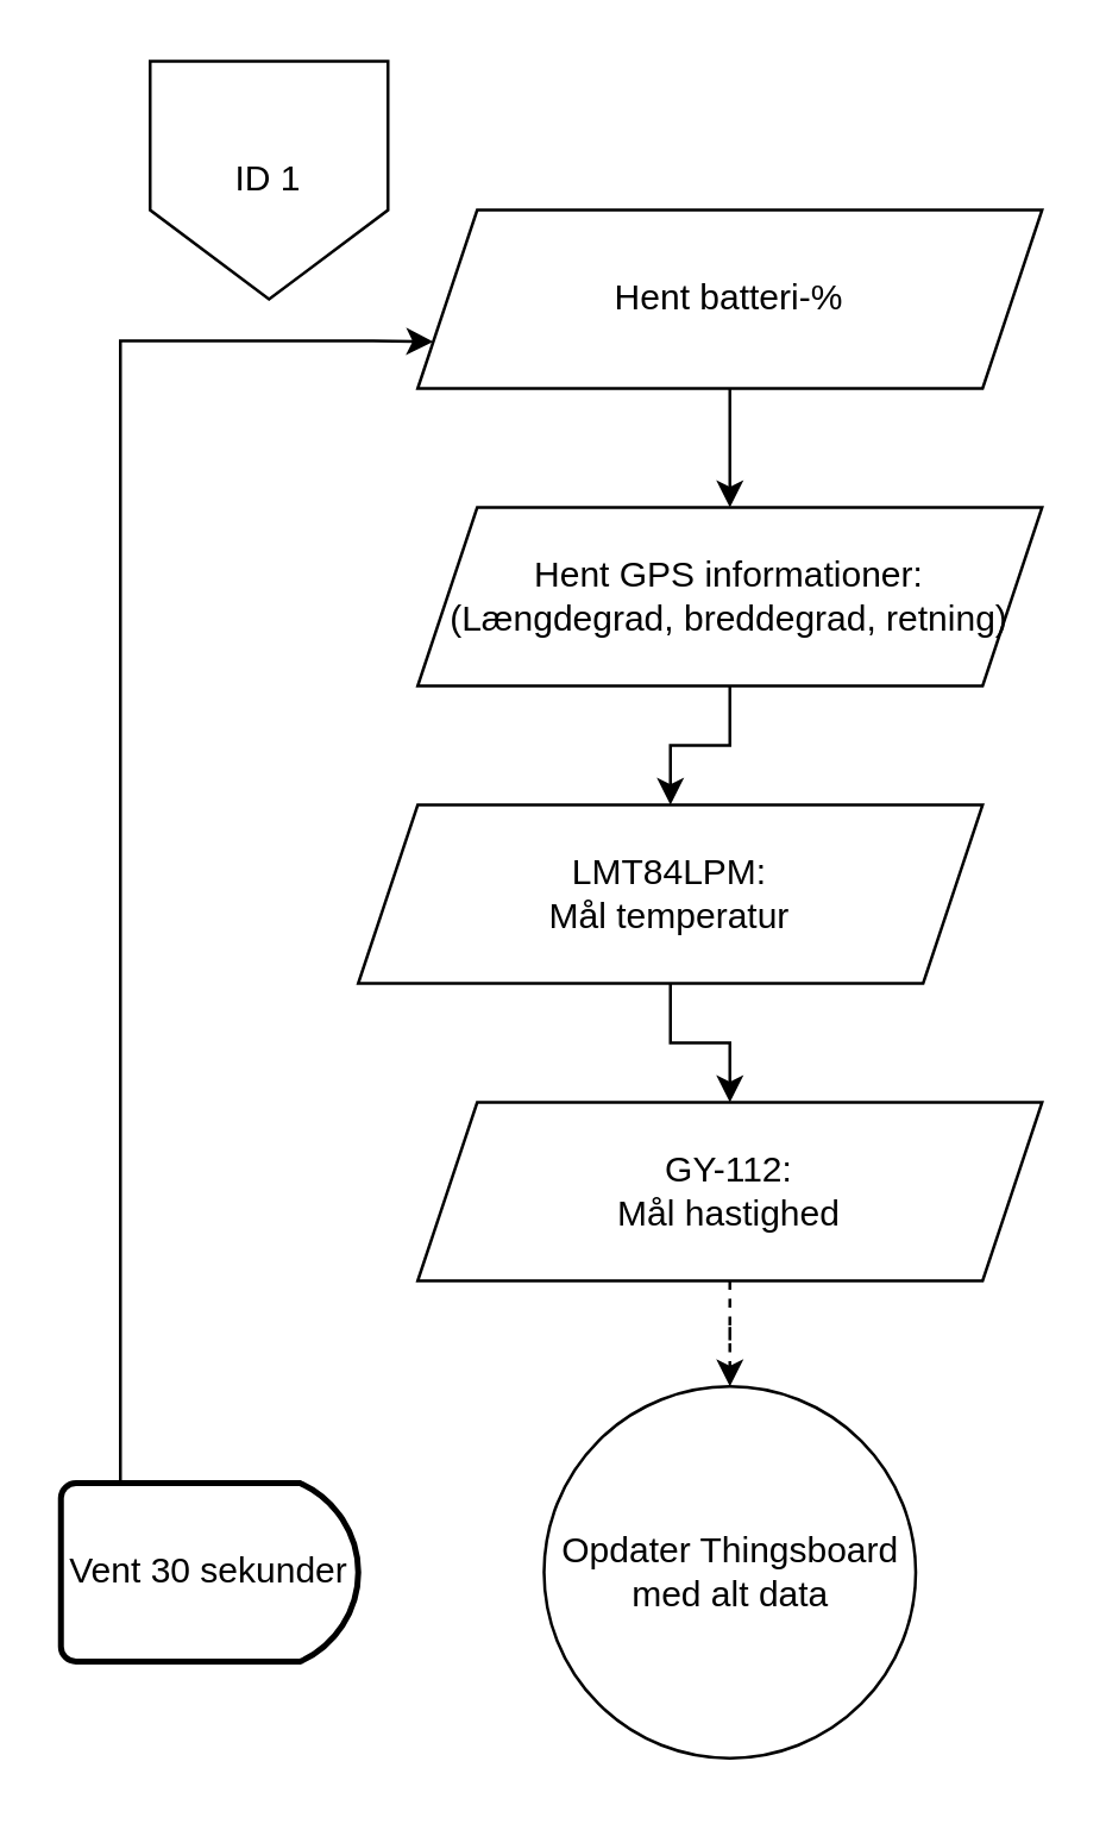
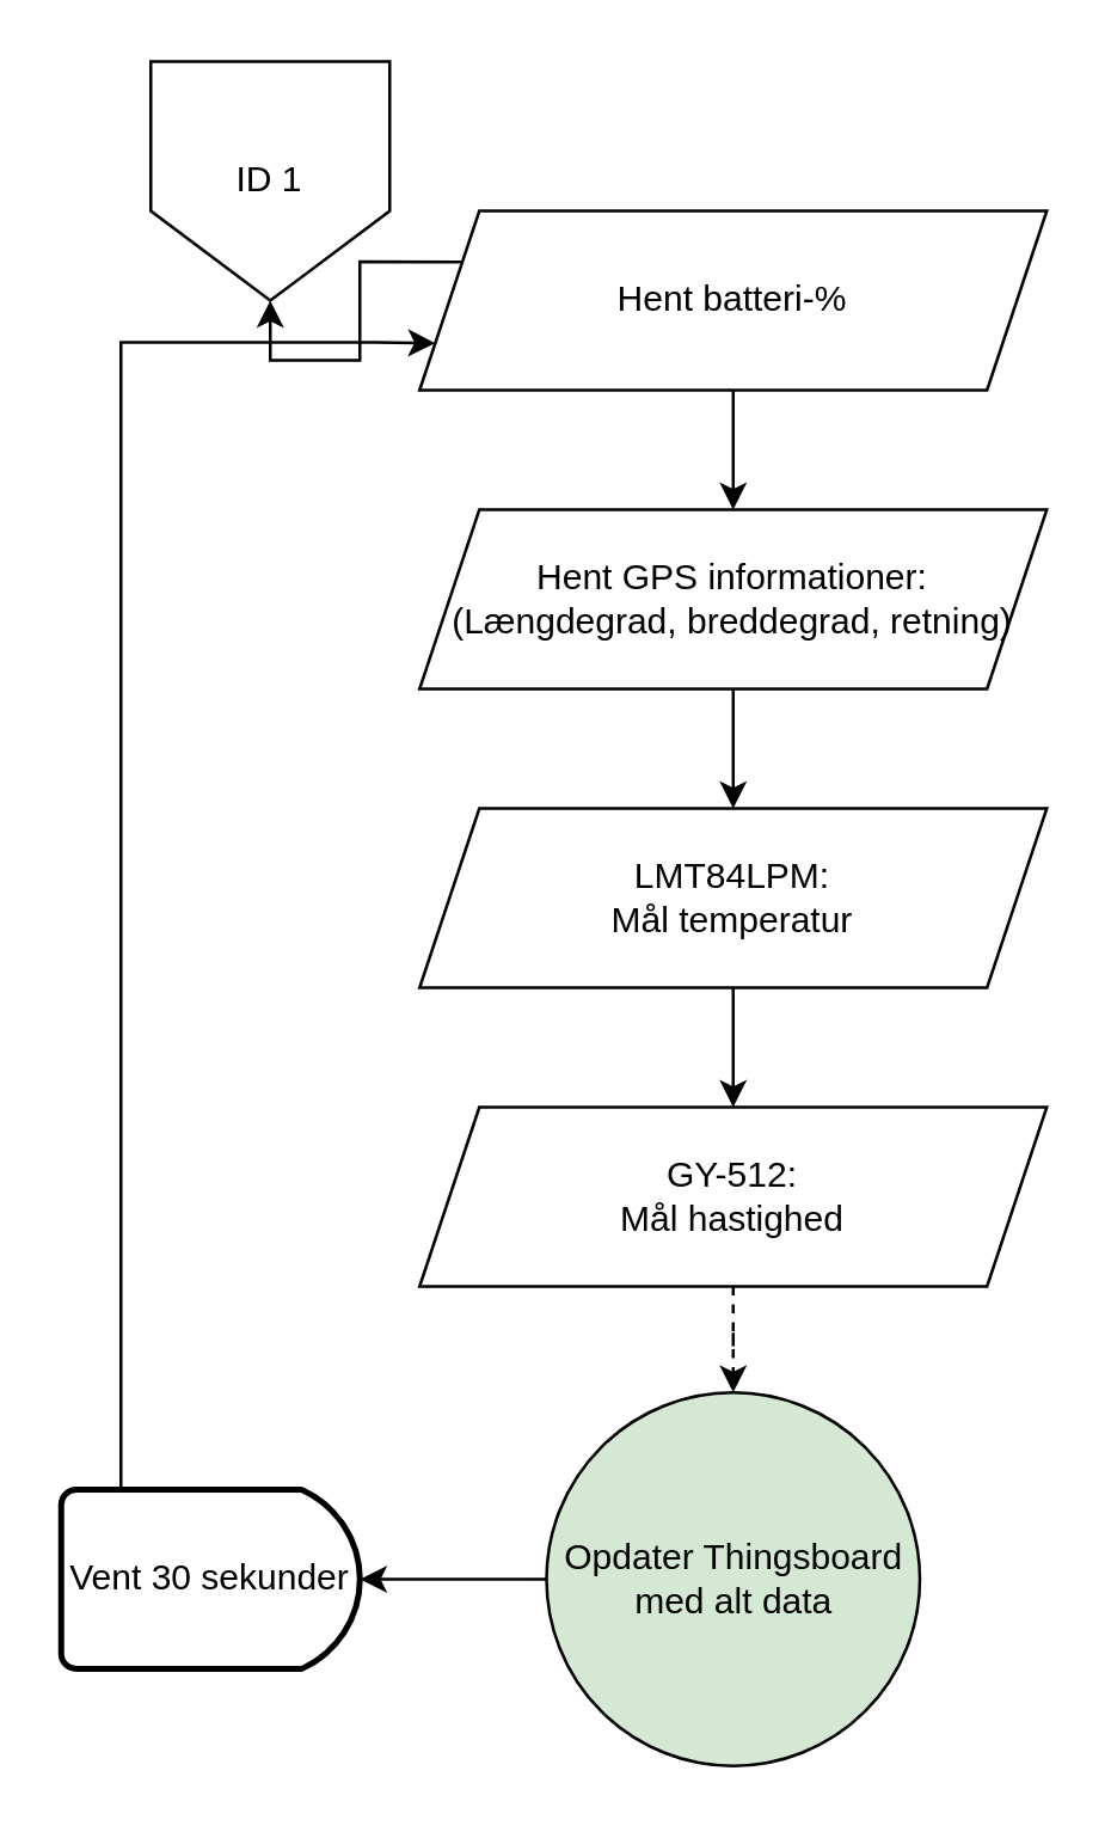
+ <mxCell id="2" style="edgeStyle=orthogonalEdgeStyle;rounded=0;orthogonalLoop=1;jettySize=auto;html=1;exitX=0;exitY=0.25;exitDx=0;exitDy=0;entryX=0.5;entryY=1;entryDx=0;entryDy=0;" edge="1" parent="1" source="3" target="9"><mxGeometry relative="1" as="geometry" /></mxCell>
- <mxCell id="8" value="&lt;div&gt;LMT84LPM:&lt;/div&gt;&lt;div&gt;Mål temperatur&lt;br&gt;&lt;/div&gt;" style="shape=parallelogram;perimeter=parallelogramPerimeter;whiteSpace=wrap;html=1;fixedSize=1;rounded=0;" vertex="1" parent="1"><mxGeometry x="120" y="270" width="210" height="60" as="geometry" /></mxCell>
+ <mxCell id="8" value="&lt;div&gt;LMT84LPM:&lt;/div&gt;&lt;div&gt;Mål temperatur&lt;br&gt;&lt;/div&gt;" style="shape=parallelogram;perimeter=parallelogramPerimeter;whiteSpace=wrap;html=1;fixedSize=1;rounded=0;" vertex="1" parent="1"><mxGeometry x="140" y="270" width="210" height="60" as="geometry" /></mxCell>
- <mxCell id="13" value="GY-112:&lt;br&gt;Mål hastighed" style="shape=parallelogram;perimeter=parallelogramPerimeter;whiteSpace=wrap;html=1;fixedSize=1;rounded=0;" vertex="1" parent="1"><mxGeometry x="140" y="370" width="210" height="60" as="geometry" /></mxCell>
+ <mxCell id="13" value="GY-512:&lt;br&gt;Mål hastighed" style="shape=parallelogram;perimeter=parallelogramPerimeter;whiteSpace=wrap;html=1;fixedSize=1;rounded=0;" vertex="1" parent="1"><mxGeometry x="140" y="370" width="210" height="60" as="geometry" /></mxCell>
+ <mxCell id="4" value="" style="edgeStyle=orthogonalEdgeStyle;rounded=0;orthogonalLoop=1;jettySize=auto;html=1;" edge="1" parent="1" source="5" target="14"><mxGeometry relative="1" as="geometry" /></mxCell>
- <mxCell id="5" value="Opdater Thingsboard med alt data" style="ellipse;whiteSpace=wrap;html=1;aspect=fixed;" vertex="1" parent="1"><mxGeometry x="182.5" y="465.5" width="125" height="125" as="geometry" /></mxCell>
+ <mxCell id="5" value="Opdater Thingsboard med alt data" style="ellipse;whiteSpace=wrap;html=1;aspect=fixed;fillColor=#d5e8d4;" vertex="1" parent="1"><mxGeometry x="182.5" y="465.5" width="125" height="125" as="geometry" /></mxCell>
